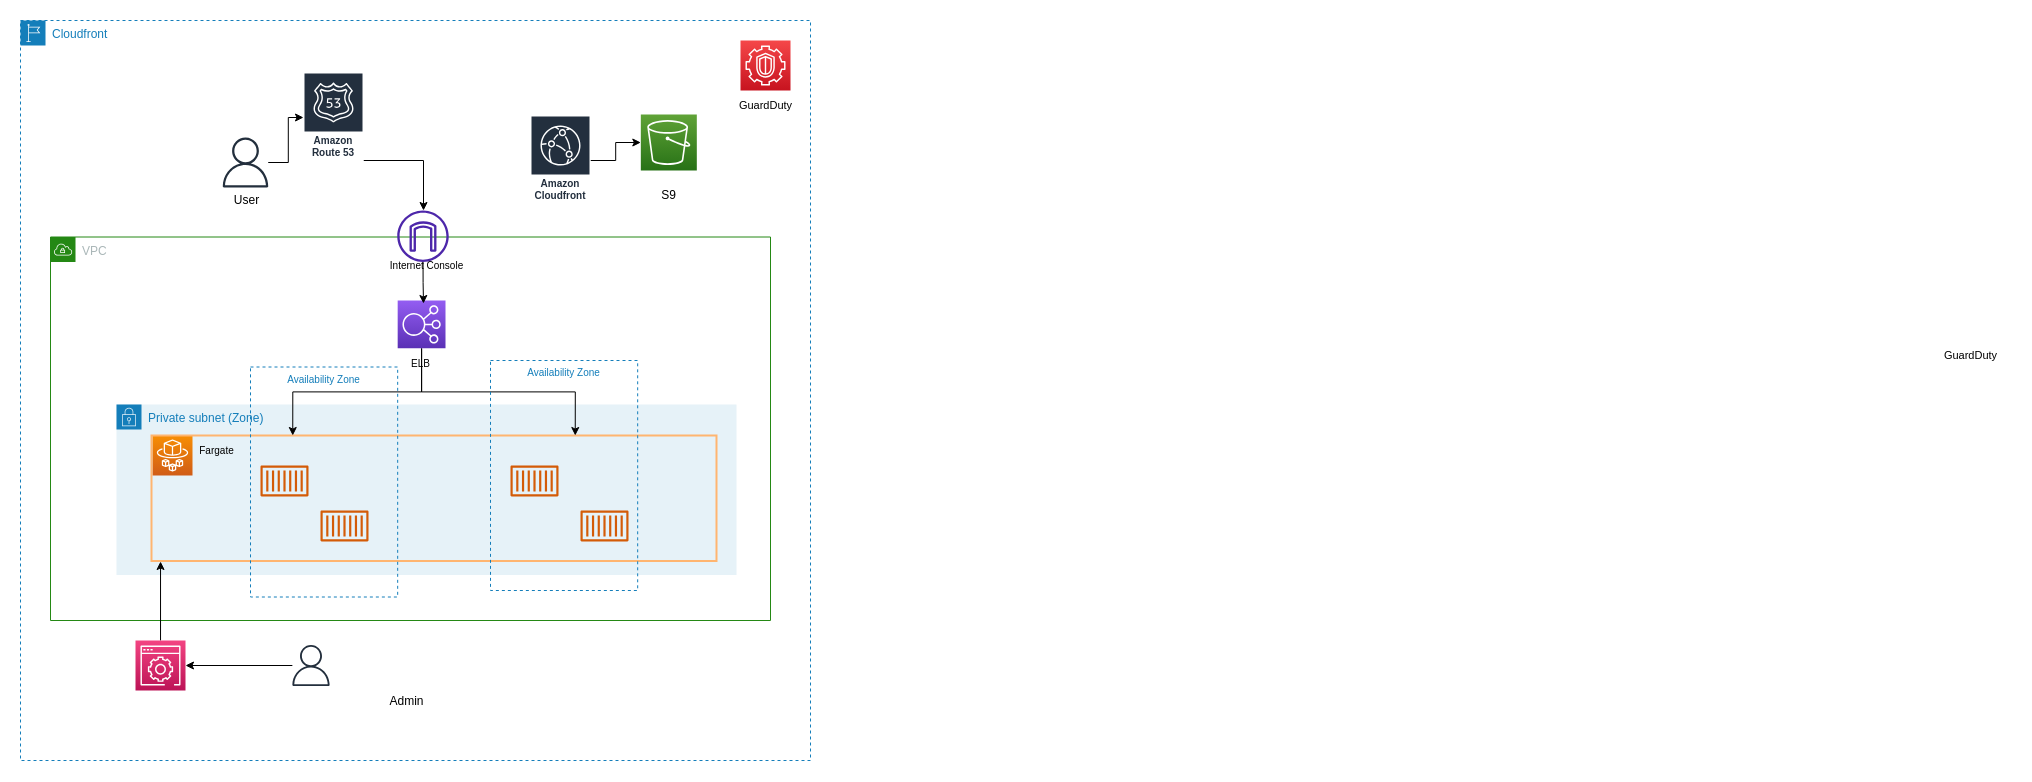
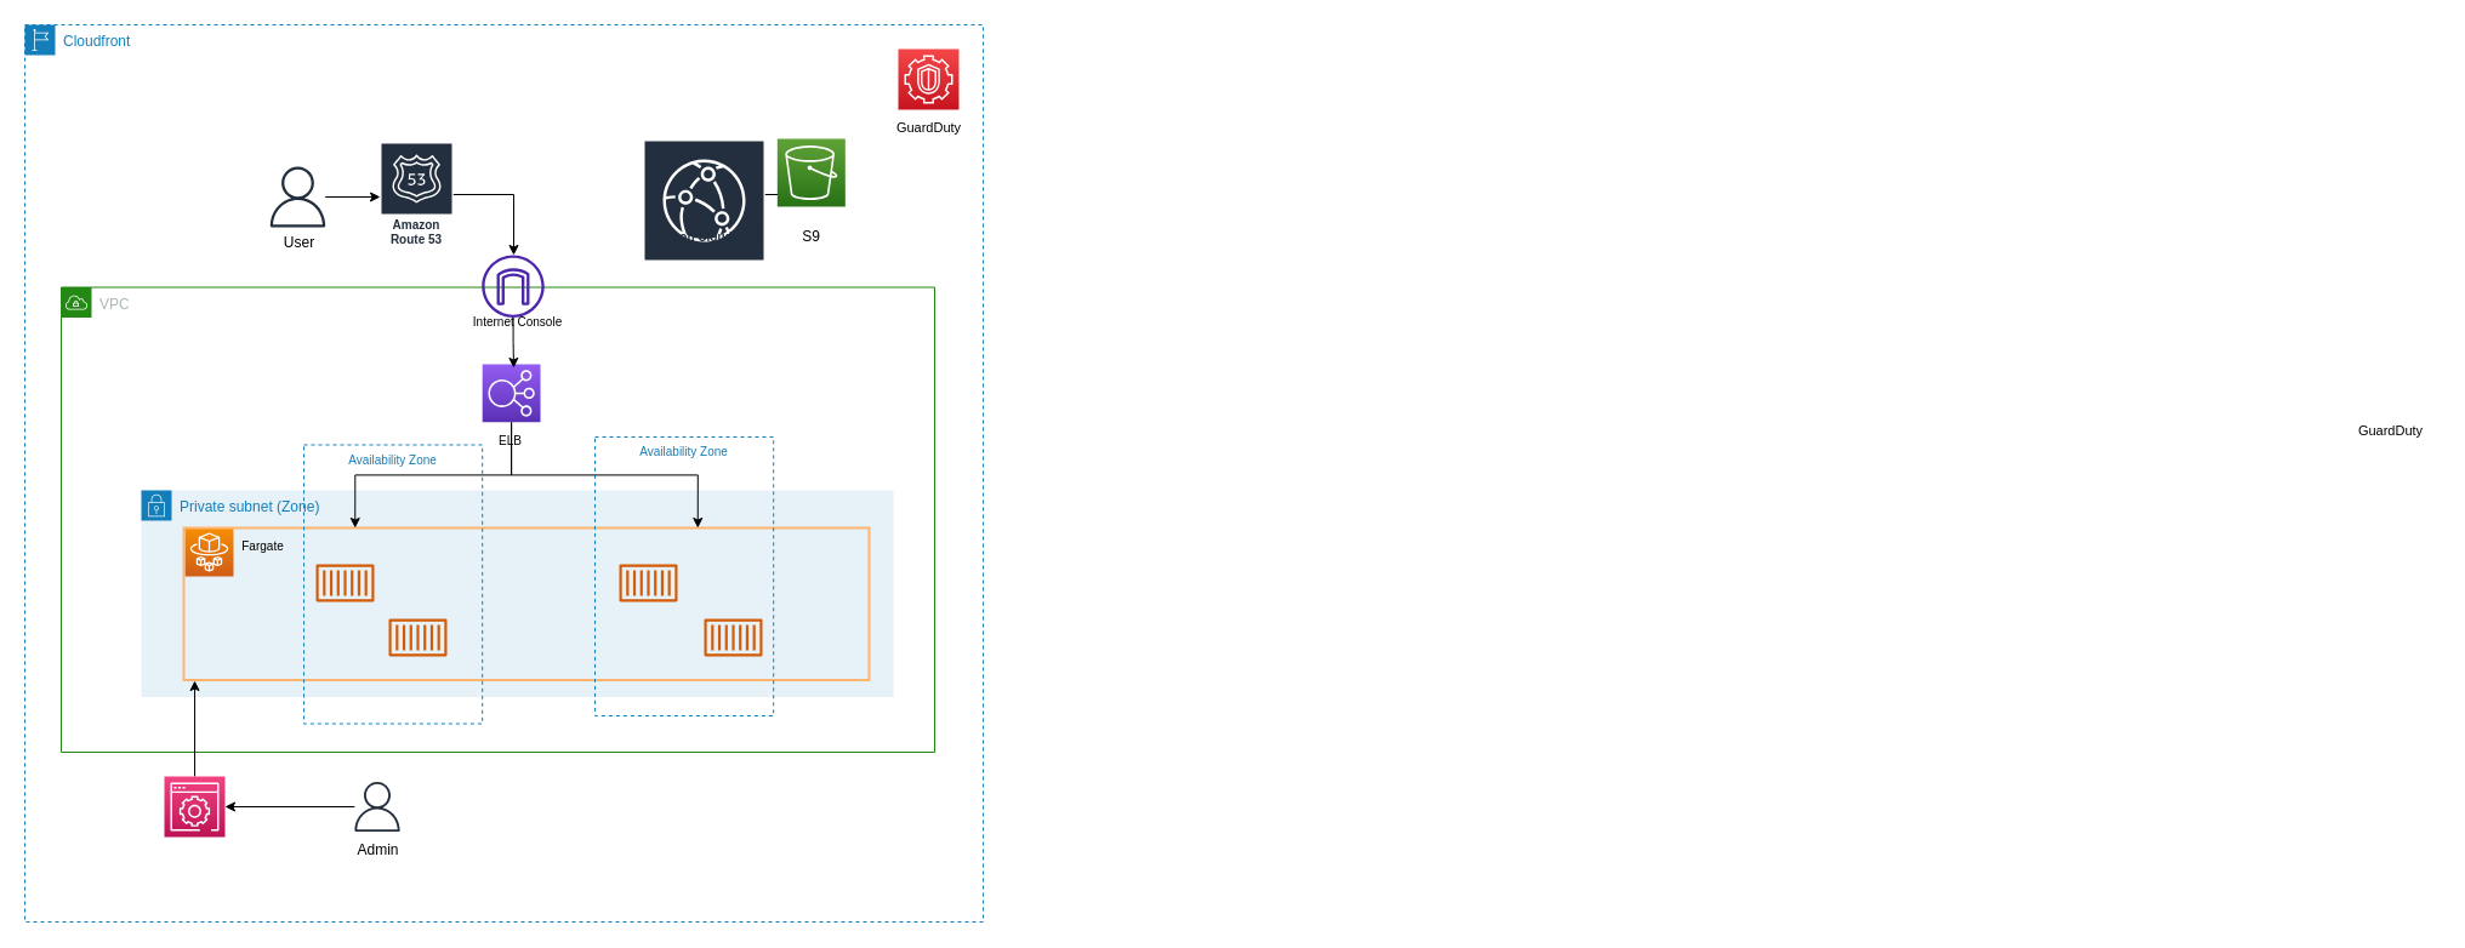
- <mxCell id="4" value="Amazon Route 53" style="sketch=0;outlineConnect=0;fontColor=#232F3E;gradientColor=none;strokeColor=#ffffff;fillColor=#232F3E;dashed=0;verticalLabelPosition=middle;verticalAlign=bottom;align=center;html=1;whiteSpace=wrap;fontSize=10;fontStyle=1;spacing=3;shape=mxgraph.aws4.productIcon;prIcon=mxgraph.aws4.route_53;" parent="2" vertex="1"><mxGeometry x="283" y="52" width="60" height="90" as="geometry" /></mxCell>
+ <mxCell id="4" value="Amazon Route 53" style="sketch=0;outlineConnect=0;fontColor=#232F3E;gradientColor=none;strokeColor=#ffffff;fillColor=#232F3E;dashed=0;verticalLabelPosition=middle;verticalAlign=bottom;align=center;html=1;whiteSpace=wrap;fontSize=10;fontStyle=1;spacing=3;shape=mxgraph.aws4.productIcon;prIcon=mxgraph.aws4.route_53;" parent="2" vertex="1"><mxGeometry x="293" y="97" width="60" height="90" as="geometry" /></mxCell>
- <mxCell id="28" value="Amazon Cloudfront" style="sketch=0;outlineConnect=0;fontColor=#232F3E;gradientColor=none;strokeColor=#ffffff;fillColor=#232F3E;dashed=0;verticalLabelPosition=middle;verticalAlign=bottom;align=center;html=1;whiteSpace=wrap;fontSize=10;fontStyle=1;spacing=3;shape=mxgraph.aws4.productIcon;prIcon=mxgraph.aws4.cloudfront;" vertex="1" parent="2"><mxGeometry x="510" y="95" width="60" height="90" as="geometry" /></mxCell>
+ <mxCell id="28" value="Amazon Cloudfront" style="sketch=0;outlineConnect=0;fontColor=#232F3E;gradientColor=none;strokeColor=#ffffff;fillColor=#232F3E;dashed=0;verticalLabelPosition=middle;verticalAlign=bottom;align=center;html=1;whiteSpace=wrap;fontSize=10;fontStyle=1;spacing=3;shape=mxgraph.aws4.productIcon;prIcon=mxgraph.aws4.cloudfront;" vertex="1" parent="2"><mxGeometry x="510" y="95" width="100" height="90" as="geometry" /></mxCell>
- <mxCell id="33" value="Admin" style="text;html=1;align=center;verticalAlign=middle;resizable=0;points=[];autosize=1;strokeColor=none;fillColor=none;" vertex="1" parent="2"><mxGeometry x="355.5" y="665.5" width="60" height="30" as="geometry" /></mxCell>
+ <mxCell id="33" value="Admin" style="text;html=1;align=center;verticalAlign=middle;resizable=0;points=[];autosize=1;strokeColor=none;fillColor=none;" vertex="1" parent="2"><mxGeometry x="260.5" y="665.5" width="60" height="30" as="geometry" /></mxCell>
